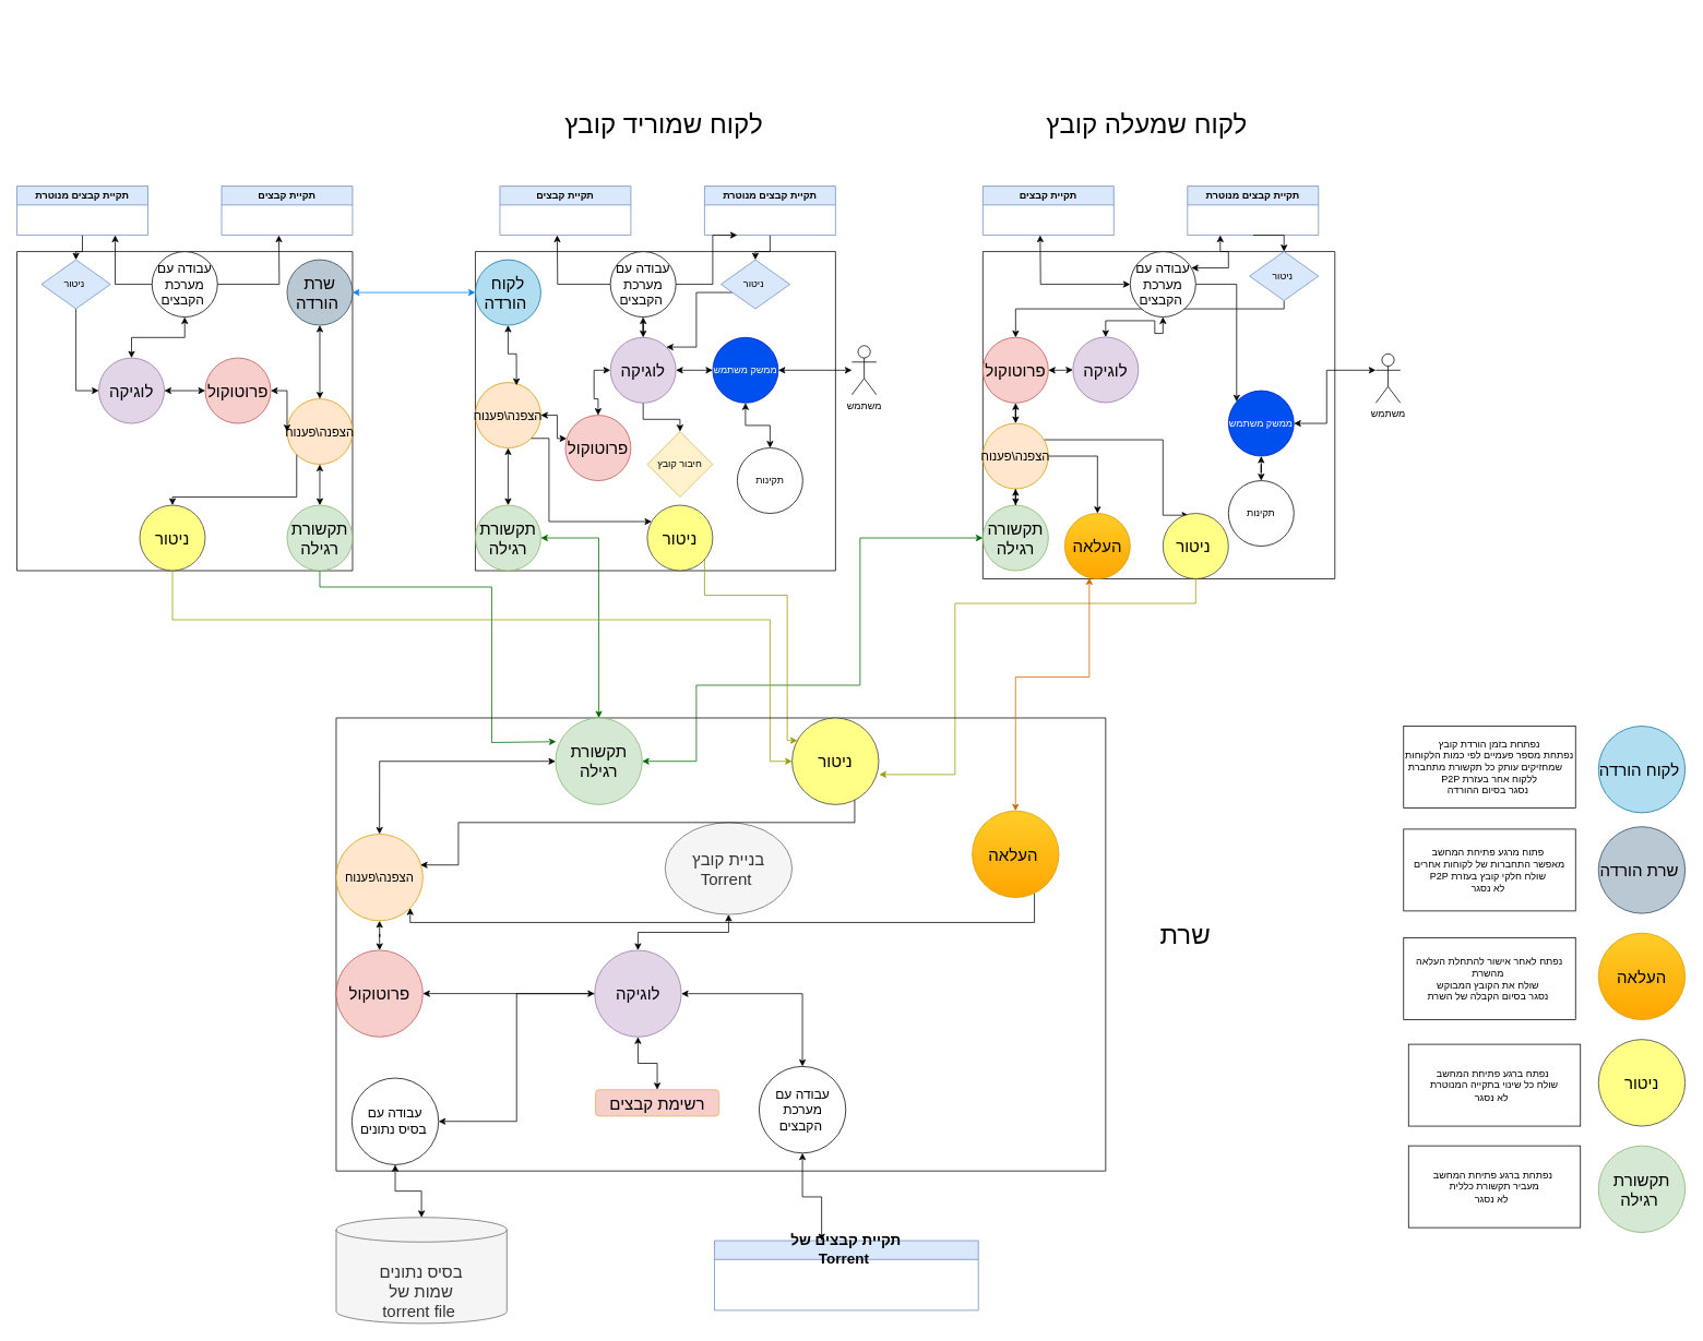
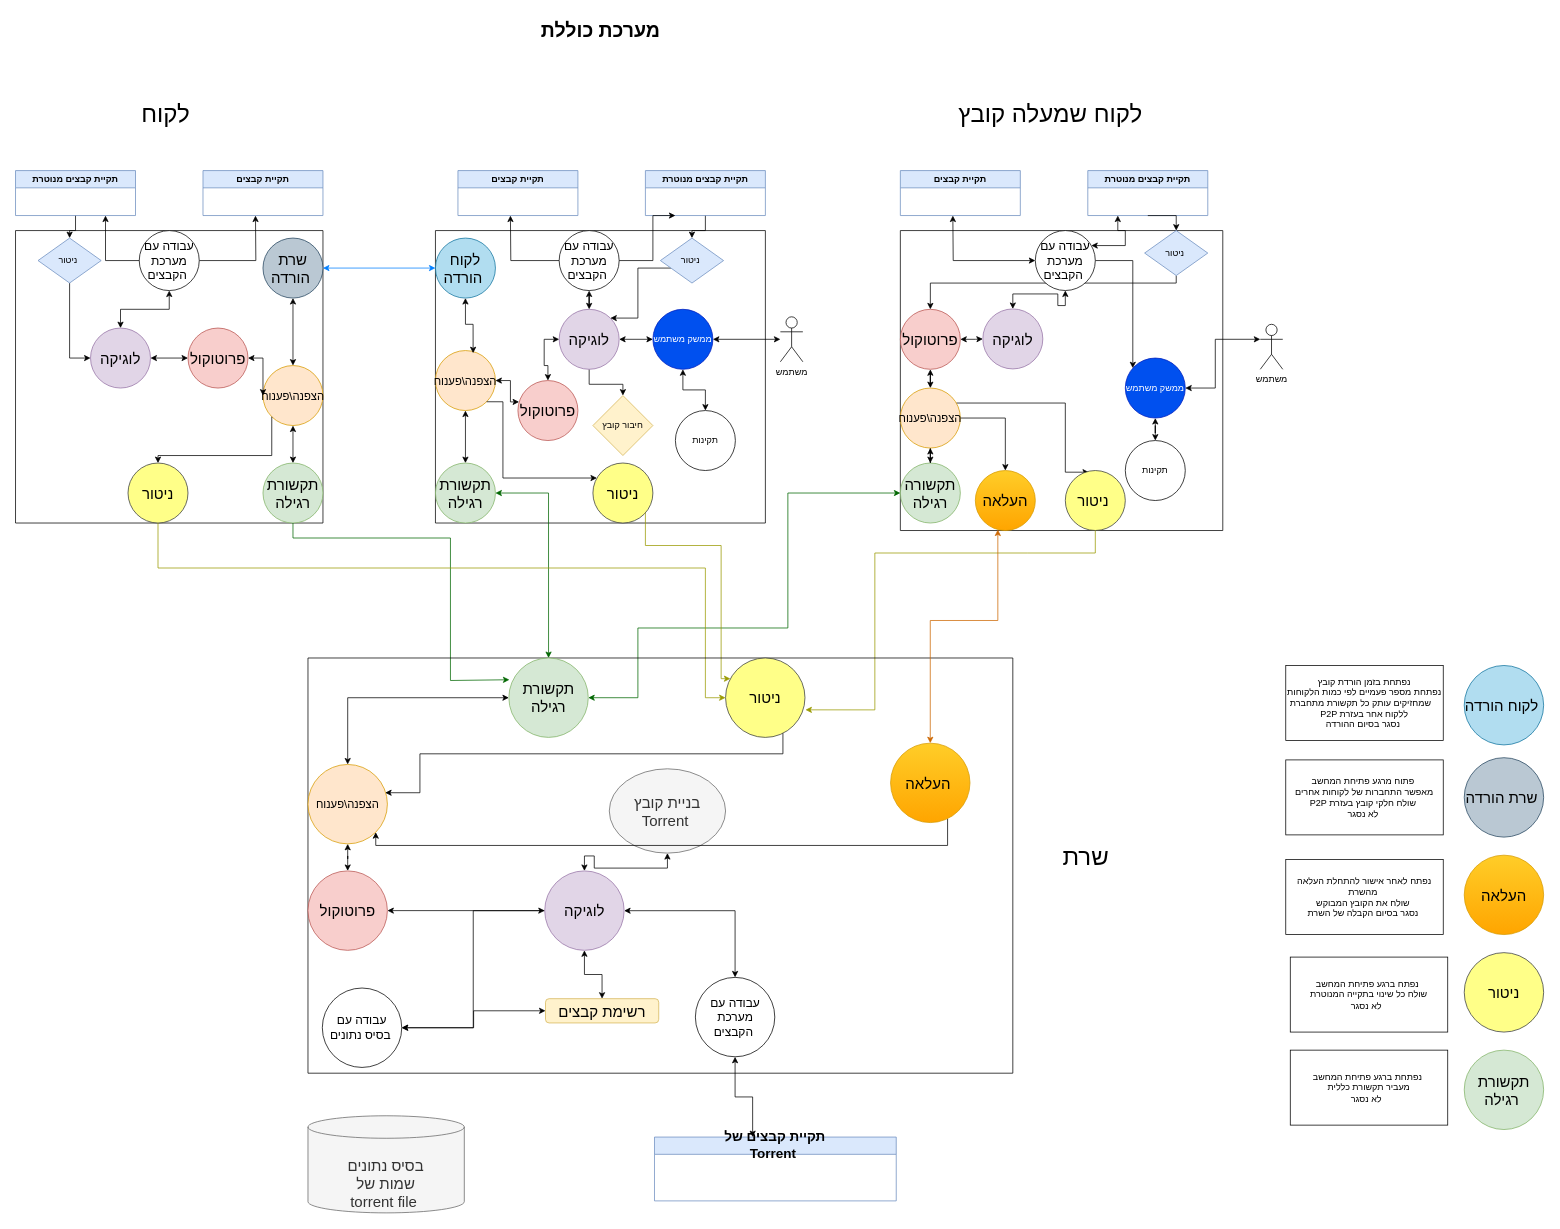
+ <mxCell id="126" value="&lt;font style=&quot;font-size: 26px;&quot;&gt;&lt;b&gt;מערכת כוללת&lt;/b&gt;&lt;/font&gt;" style="text;html=1;align=center;verticalAlign=middle;resizable=0;points=[];autosize=1;strokeColor=none;fillColor=none;" vertex="1" parent="1"><mxGeometry x="715" y="20" width="170" height="40" as="geometry" /></mxCell>
+ <mxCell id="63" value="&lt;font style=&quot;font-size: 32px;&quot;&gt;לקוח&lt;/font&gt;" style="text;html=1;align=center;verticalAlign=middle;resizable=0;points=[];autosize=1;strokeColor=none;fillColor=none;fontSize=32;" parent="1" vertex="1"><mxGeometry x="180" y="127" width="80" height="50" as="geometry" /></mxCell>
- <mxCell id="65" value="לקוח שמוריד קובץ" style="text;html=1;align=center;verticalAlign=middle;resizable=0;points=[];autosize=1;strokeColor=none;fillColor=none;fontSize=32;" parent="1" vertex="1"><mxGeometry x="685" y="127" width="250" height="50" as="geometry" /></mxCell>
- <mxCell id="103" value="&lt;font style=&quot;font-size: 20px;&quot;&gt;בניית קובץ&lt;br&gt;Torrent&amp;nbsp;&lt;/font&gt;" style="ellipse;whiteSpace=wrap;html=1;fillColor=#f5f5f5;fontColor=#333333;strokeColor=#666666;container=0;" parent="90" vertex="1"><mxGeometry x="401.828" y="127.782" width="155.067" height="112.448" as="geometry" /></mxCell>
+ <mxCell id="103" value="&lt;font style=&quot;font-size: 20px;&quot;&gt;בניית קובץ&lt;br&gt;Torrent&amp;nbsp;&lt;/font&gt;" style="ellipse;whiteSpace=wrap;html=1;fillColor=#f5f5f5;fontColor=#333333;strokeColor=#666666;container=0;" parent="90" vertex="1"><mxGeometry x="401.828" y="147.782" width="155.067" height="112.448" as="geometry" /></mxCell>
- <mxCell id="105" value="&lt;font style=&quot;font-size: 20px;&quot;&gt;רשימת קבצים&lt;/font&gt;" style="rounded=1;whiteSpace=wrap;html=1;fillColor=#f8cecc;strokeColor=#d6b656;container=0;" parent="90" vertex="1"><mxGeometry x="316.736" y="454.336" width="151.03" height="32.371" as="geometry" /></mxCell>
+ <mxCell id="105" value="&lt;font style=&quot;font-size: 20px;&quot;&gt;רשימת קבצים&lt;/font&gt;" style="rounded=1;whiteSpace=wrap;html=1;fillColor=#fff2cc;strokeColor=#d6b656;container=0;" parent="90" vertex="1"><mxGeometry x="316.736" y="454.336" width="151.03" height="32.371" as="geometry" /></mxCell>
- <mxCell id="112" style="edgeStyle=orthogonalEdgeStyle;rounded=0;orthogonalLoop=1;jettySize=auto;html=1;entryX=0.5;entryY=0;entryDx=0;entryDy=0;entryPerimeter=0;startArrow=classic;startFill=1;" parent="89" source="100" target="111" edge="1"><mxGeometry relative="1" as="geometry" /></mxCell>
+ <mxCell id="112" style="edgeStyle=orthogonalEdgeStyle;rounded=0;orthogonalLoop=1;jettySize=auto;html=1;startArrow=classic;startFill=1;" parent="89" source="100" target="105" edge="1"><mxGeometry relative="1" as="geometry" /></mxCell>
